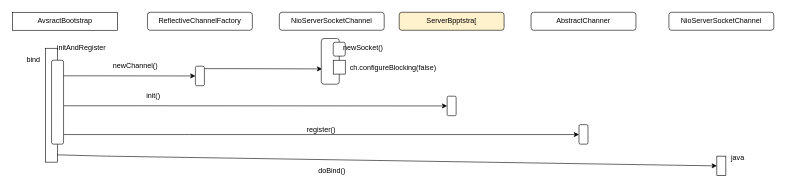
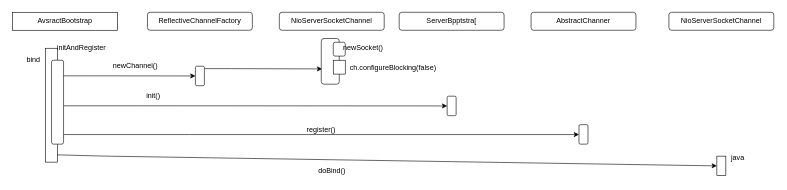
- <mxCell id="13" value="ServerBpptstra[" style="rounded=1;whiteSpace=wrap;html=1;fillColor=#fff2cc;" vertex="1" parent="1"><mxGeometry x="665" y="20" width="175" height="30" as="geometry" /></mxCell>
+ <mxCell id="13" value="ServerBpptstra[" style="rounded=1;whiteSpace=wrap;html=1;" vertex="1" parent="1"><mxGeometry x="665" y="20" width="175" height="30" as="geometry" /></mxCell>
